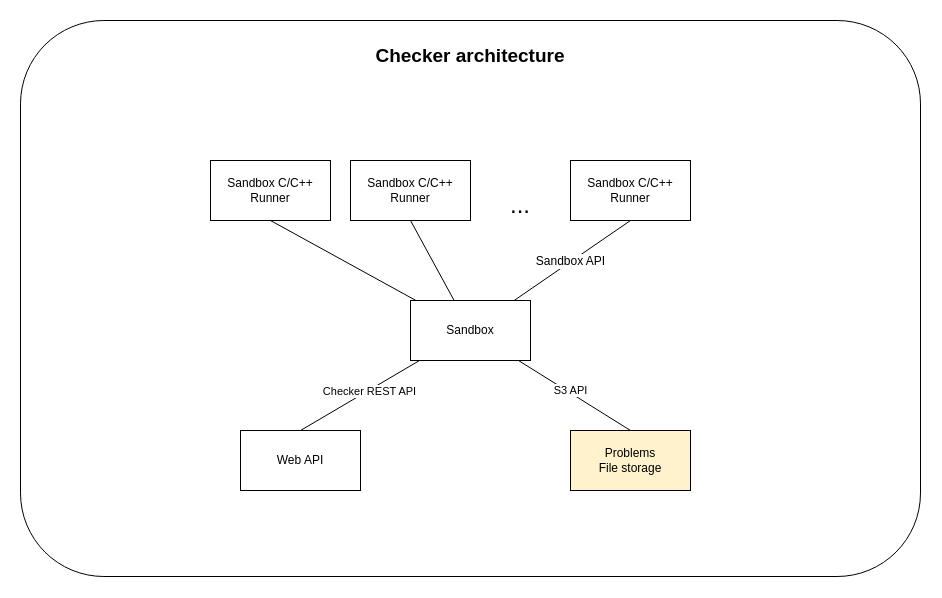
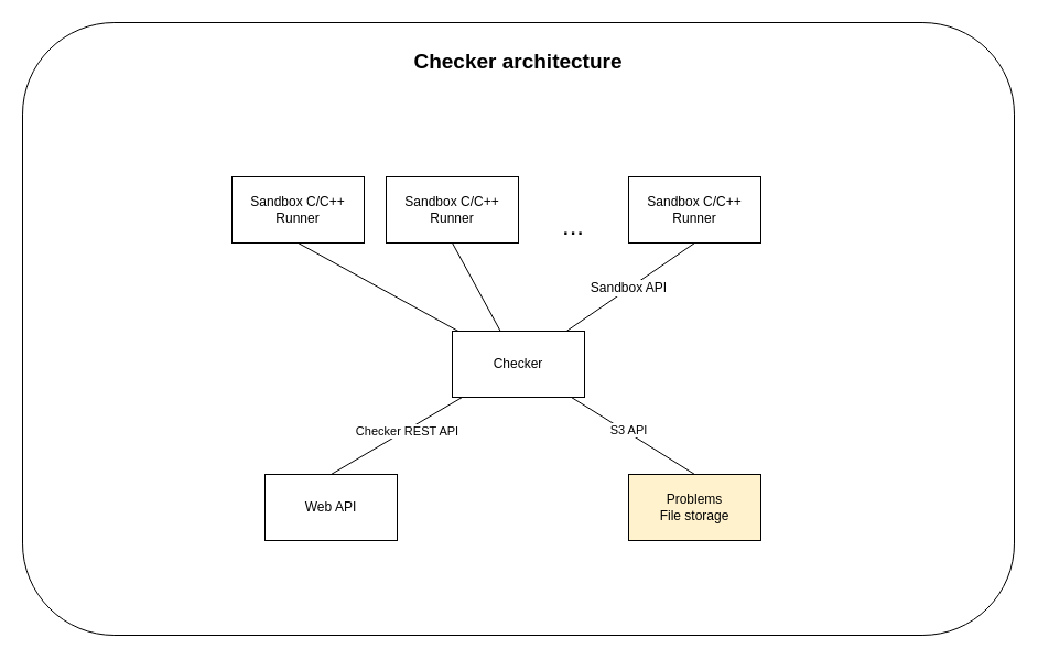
- <mxCell id="14" value="Sandbox" style="rounded=0;whiteSpace=wrap;html=1;" vertex="1" parent="1"><mxGeometry x="410" y="300" width="120" height="60" as="geometry" /></mxCell>
+ <mxCell id="14" value="Checker" style="rounded=0;whiteSpace=wrap;html=1;" vertex="1" parent="1"><mxGeometry x="410" y="300" width="120" height="60" as="geometry" /></mxCell>
